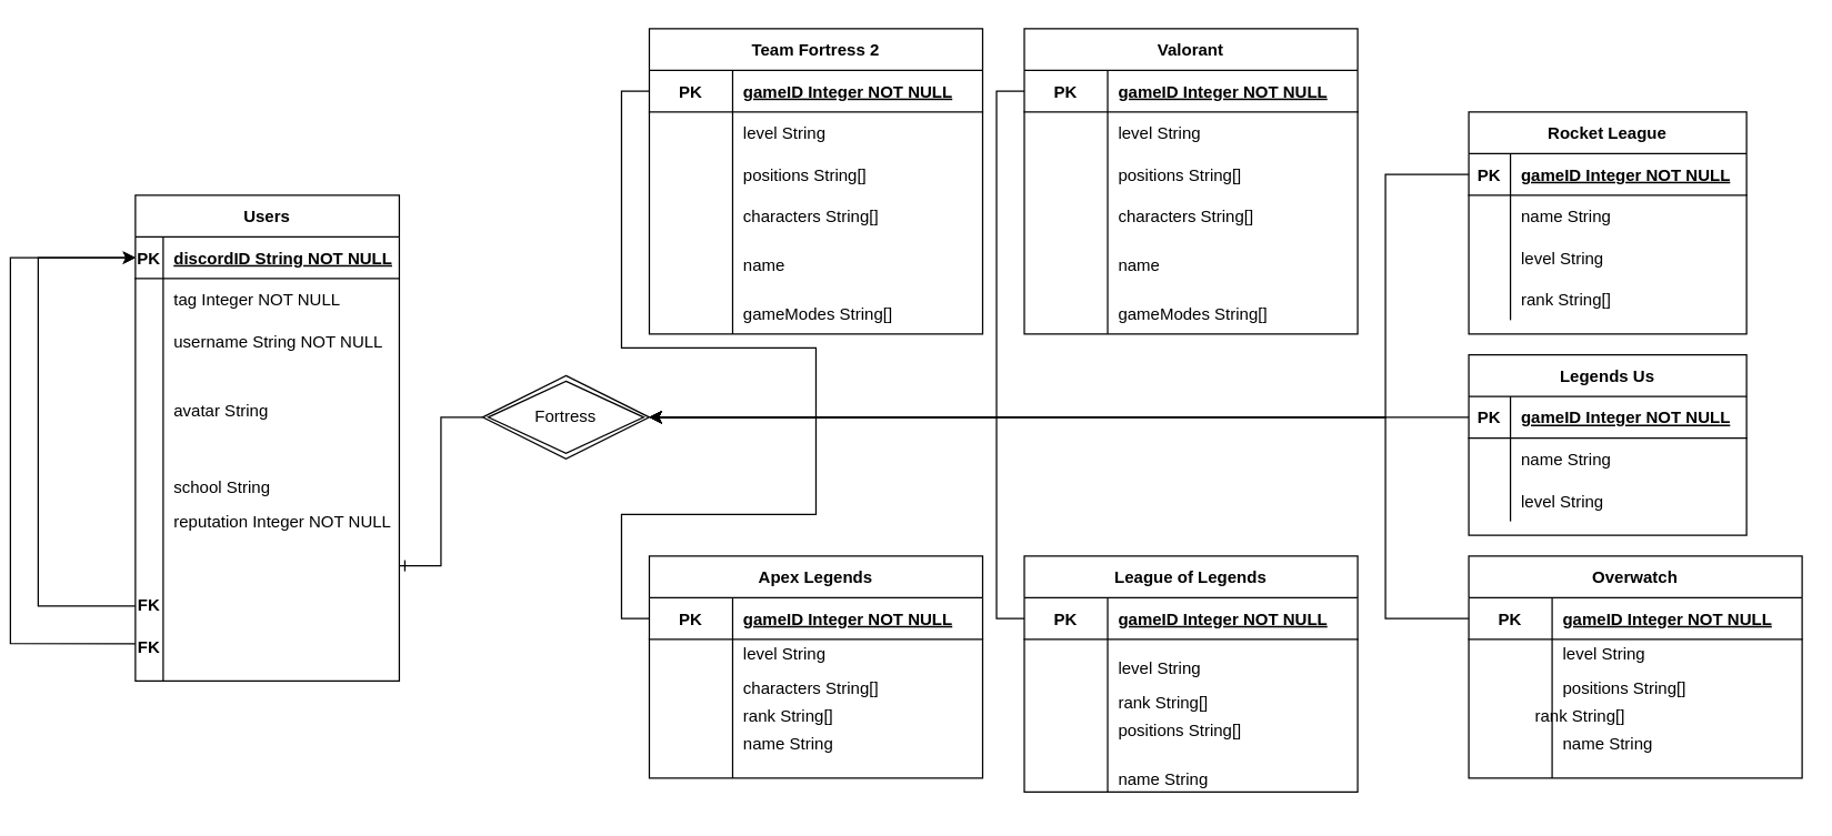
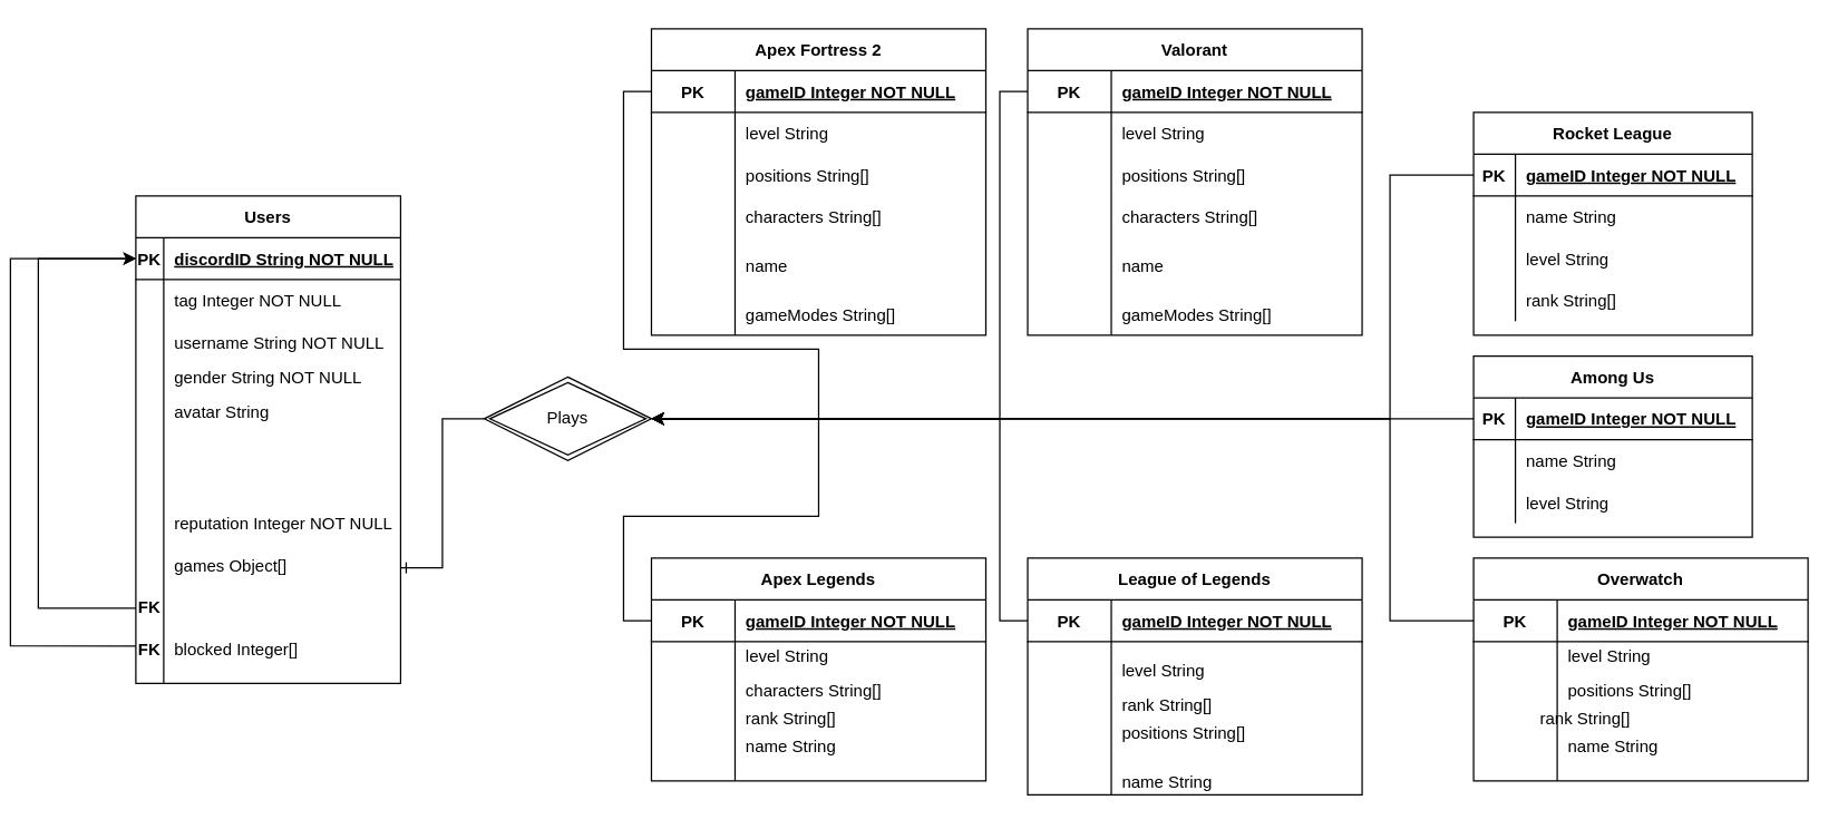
- <mxCell id="41" value="Team Fortress 2" style="shape=table;startSize=30;container=1;collapsible=1;childLayout=tableLayout;fixedRows=1;rowLines=0;fontStyle=1;align=center;resizeLast=1;fontSize=12;" parent="1" vertex="1"><mxGeometry x="390" y="20" width="240" height="220" as="geometry" /></mxCell>
+ <mxCell id="41" value="Apex Fortress 2" style="shape=table;startSize=30;container=1;collapsible=1;childLayout=tableLayout;fixedRows=1;rowLines=0;fontStyle=1;align=center;resizeLast=1;fontSize=12;" parent="1" vertex="1"><mxGeometry x="390" y="20" width="240" height="220" as="geometry" /></mxCell>
+ <mxCell id="17" value="gender String NOT NULL" style="shape=partialRectangle;connectable=0;fillColor=none;top=0;left=0;bottom=0;right=0;align=left;spacingLeft=6;overflow=hidden;fontSize=12;" parent="1" vertex="1"><mxGeometry x="40" y="260" width="150" height="20" as="geometry"><mxRectangle width="150" height="30" as="alternateBounds" /></mxGeometry></mxCell>
- <mxCell id="65" value="Legends Us" style="shape=table;startSize=30;container=1;collapsible=1;childLayout=tableLayout;fixedRows=1;rowLines=0;fontStyle=1;align=center;resizeLast=1;" vertex="1" parent="1"><mxGeometry x="980" y="255" width="200" height="130" as="geometry" /></mxCell>
+ <mxCell id="65" value="Among Us" style="shape=table;startSize=30;container=1;collapsible=1;childLayout=tableLayout;fixedRows=1;rowLines=0;fontStyle=1;align=center;resizeLast=1;" vertex="1" parent="1"><mxGeometry x="980" y="255" width="200" height="130" as="geometry" /></mxCell>
- <mxCell id="62" value="Fortress" style="shape=rhombus;double=1;perimeter=rhombusPerimeter;whiteSpace=wrap;html=1;align=center;" parent="1" vertex="1"><mxGeometry x="270" y="270" width="120" height="60" as="geometry" /></mxCell>
+ <mxCell id="62" value="Plays" style="shape=rhombus;double=1;perimeter=rhombusPerimeter;whiteSpace=wrap;html=1;align=center;" parent="1" vertex="1"><mxGeometry x="270" y="270" width="120" height="60" as="geometry" /></mxCell>
- <mxCell id="18" value="school String" style="shape=partialRectangle;connectable=0;fillColor=none;top=0;left=0;bottom=0;right=0;align=left;spacingLeft=6;overflow=hidden;fontSize=12;" parent="1" vertex="1"><mxGeometry x="40" y="340" width="170" height="20" as="geometry"><mxRectangle width="150" height="30" as="alternateBounds" /></mxGeometry></mxCell>
+ <mxCell id="19" value="games Object[]" style="shape=partialRectangle;connectable=0;fillColor=none;top=0;left=0;bottom=0;right=0;align=left;spacingLeft=6;overflow=hidden;fontSize=12;" parent="1" vertex="1"><mxGeometry x="40" y="390" width="160" height="30" as="geometry"><mxRectangle width="150" height="30" as="alternateBounds" /></mxGeometry></mxCell>
+ <mxCell id="20" value="blocked Integer[]" style="shape=partialRectangle;connectable=0;fillColor=none;top=0;left=0;bottom=0;right=0;align=left;spacingLeft=6;overflow=hidden;fontSize=12;" parent="1" vertex="1"><mxGeometry x="40" y="450" width="160" height="30" as="geometry"><mxRectangle width="150" height="30" as="alternateBounds" /></mxGeometry></mxCell>
